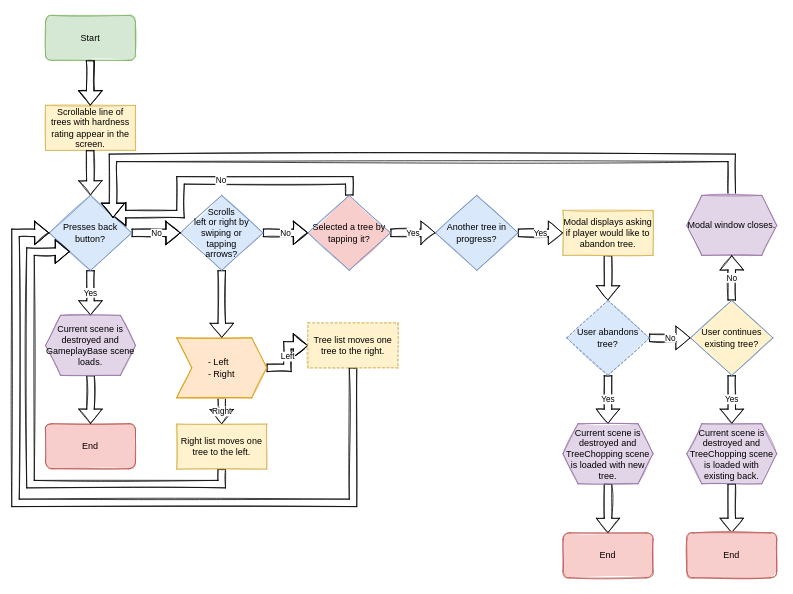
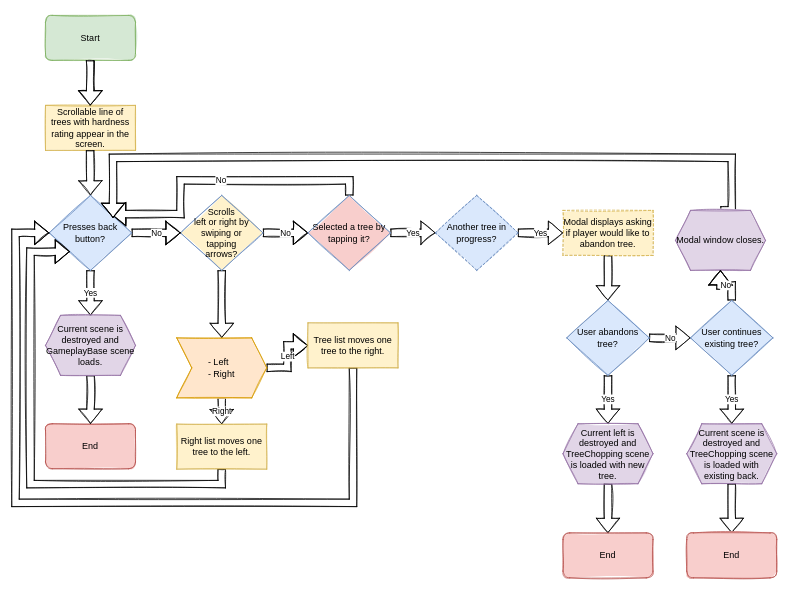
- <mxCell id="34" value="Modal window closes." style="shape=hexagon;perimeter=hexagonPerimeter2;whiteSpace=wrap;html=1;fixedSize=1;sketch=1;fillStyle=solid;fillColor=#e1d5e7;strokeColor=#9673a6;" vertex="1" parent="1"><mxGeometry x="915" y="260" width="120" height="80" as="geometry" /></mxCell>
+ <mxCell id="34" value="Modal window closes." style="shape=hexagon;perimeter=hexagonPerimeter2;whiteSpace=wrap;html=1;fixedSize=1;sketch=1;fillStyle=solid;fillColor=#e1d5e7;strokeColor=#9673a6;" vertex="1" parent="1"><mxGeometry x="900" y="280" width="120" height="80" as="geometry" /></mxCell>
- <mxCell id="7" value="Scrolls &lt;br&gt;left or right by swiping or &lt;br&gt;tapping &lt;br&gt;arrows?" style="rhombus;whiteSpace=wrap;html=1;fillColor=#dae8fc;strokeColor=#6c8ebf;rounded=0;sketch=1;fillStyle=solid;" parent="1" vertex="1"><mxGeometry x="240" y="260" width="110" height="100" as="geometry" /></mxCell>
+ <mxCell id="7" value="Scrolls &lt;br&gt;left or right by swiping or &lt;br&gt;tapping &lt;br&gt;arrows?" style="rhombus;whiteSpace=wrap;html=1;fillColor=#fff2cc;strokeColor=#6c8ebf;rounded=0;sketch=1;fillStyle=solid;" parent="1" vertex="1"><mxGeometry x="240" y="260" width="110" height="100" as="geometry" /></mxCell>
- <mxCell id="23" value="Another tree in progress?" style="rhombus;whiteSpace=wrap;html=1;fillColor=#dae8fc;strokeColor=#6c8ebf;rounded=0;sketch=1;fillStyle=solid;" vertex="1" parent="1"><mxGeometry x="580" y="260" width="110" height="100" as="geometry" /></mxCell>
+ <mxCell id="23" value="Another tree in progress?" style="rhombus;whiteSpace=wrap;html=1;fillColor=#dae8fc;strokeColor=#6c8ebf;rounded=0;sketch=1;fillStyle=solid;dashed=1;" vertex="1" parent="1"><mxGeometry x="580" y="260" width="110" height="100" as="geometry" /></mxCell>
- <mxCell id="29" value="Modal displays asking if player would like to abandon tree." style="rounded=0;whiteSpace=wrap;html=1;sketch=1;fillStyle=solid;fillColor=#fff2cc;strokeColor=#d6b656;" vertex="1" parent="1"><mxGeometry x="750" y="280" width="120" height="60" as="geometry" /></mxCell>
+ <mxCell id="29" value="Modal displays asking if player would like to abandon tree." style="rounded=0;whiteSpace=wrap;html=1;sketch=1;fillStyle=solid;fillColor=#fff2cc;strokeColor=#d6b656;dashed=1;" vertex="1" parent="1"><mxGeometry x="750" y="280" width="120" height="60" as="geometry" /></mxCell>
- <mxCell id="32" value="User abandons tree?" style="rhombus;whiteSpace=wrap;html=1;fillColor=#dae8fc;strokeColor=#6c8ebf;rounded=0;sketch=1;fillStyle=solid;dashed=1;" vertex="1" parent="1"><mxGeometry x="755" y="400" width="110" height="100" as="geometry" /></mxCell>
+ <mxCell id="32" value="User abandons tree?" style="rhombus;whiteSpace=wrap;html=1;fillColor=#dae8fc;strokeColor=#6c8ebf;rounded=0;sketch=1;fillStyle=solid;" vertex="1" parent="1"><mxGeometry x="755" y="400" width="110" height="100" as="geometry" /></mxCell>
- <mxCell id="37" value="User continues existing tree?" style="rhombus;whiteSpace=wrap;html=1;fillColor=#fff2cc;strokeColor=#6c8ebf;rounded=0;sketch=1;fillStyle=solid;" vertex="1" parent="1"><mxGeometry x="920" y="400" width="110" height="100" as="geometry" /></mxCell>
+ <mxCell id="37" value="User continues existing tree?" style="rhombus;whiteSpace=wrap;html=1;fillColor=#dae8fc;strokeColor=#6c8ebf;rounded=0;sketch=1;fillStyle=solid;" vertex="1" parent="1"><mxGeometry x="920" y="400" width="110" height="100" as="geometry" /></mxCell>
- <mxCell id="27" value="Tree list moves one tree to the right." style="rounded=0;whiteSpace=wrap;html=1;sketch=1;fillStyle=solid;fillColor=#fff2cc;strokeColor=#d6b656;dashed=1;" vertex="1" parent="1"><mxGeometry x="410" y="430" width="120" height="60" as="geometry" /></mxCell>
+ <mxCell id="27" value="Tree list moves one tree to the right." style="rounded=0;whiteSpace=wrap;html=1;sketch=1;fillStyle=solid;fillColor=#fff2cc;strokeColor=#d6b656;" vertex="1" parent="1"><mxGeometry x="410" y="430" width="120" height="60" as="geometry" /></mxCell>
- <mxCell id="39" value="Current scene is destroyed and TreeChopping scene is loaded with new tree." style="shape=hexagon;perimeter=hexagonPerimeter2;whiteSpace=wrap;html=1;fixedSize=1;sketch=1;fillStyle=solid;fillColor=#e1d5e7;strokeColor=#9673a6;" vertex="1" parent="1"><mxGeometry x="750" y="564.5" width="120" height="80" as="geometry" /></mxCell>
+ <mxCell id="39" value="Current left is destroyed and TreeChopping scene is loaded with new tree." style="shape=hexagon;perimeter=hexagonPerimeter2;whiteSpace=wrap;html=1;fixedSize=1;sketch=1;fillStyle=solid;fillColor=#e1d5e7;strokeColor=#9673a6;" vertex="1" parent="1"><mxGeometry x="750" y="564.5" width="120" height="80" as="geometry" /></mxCell>
